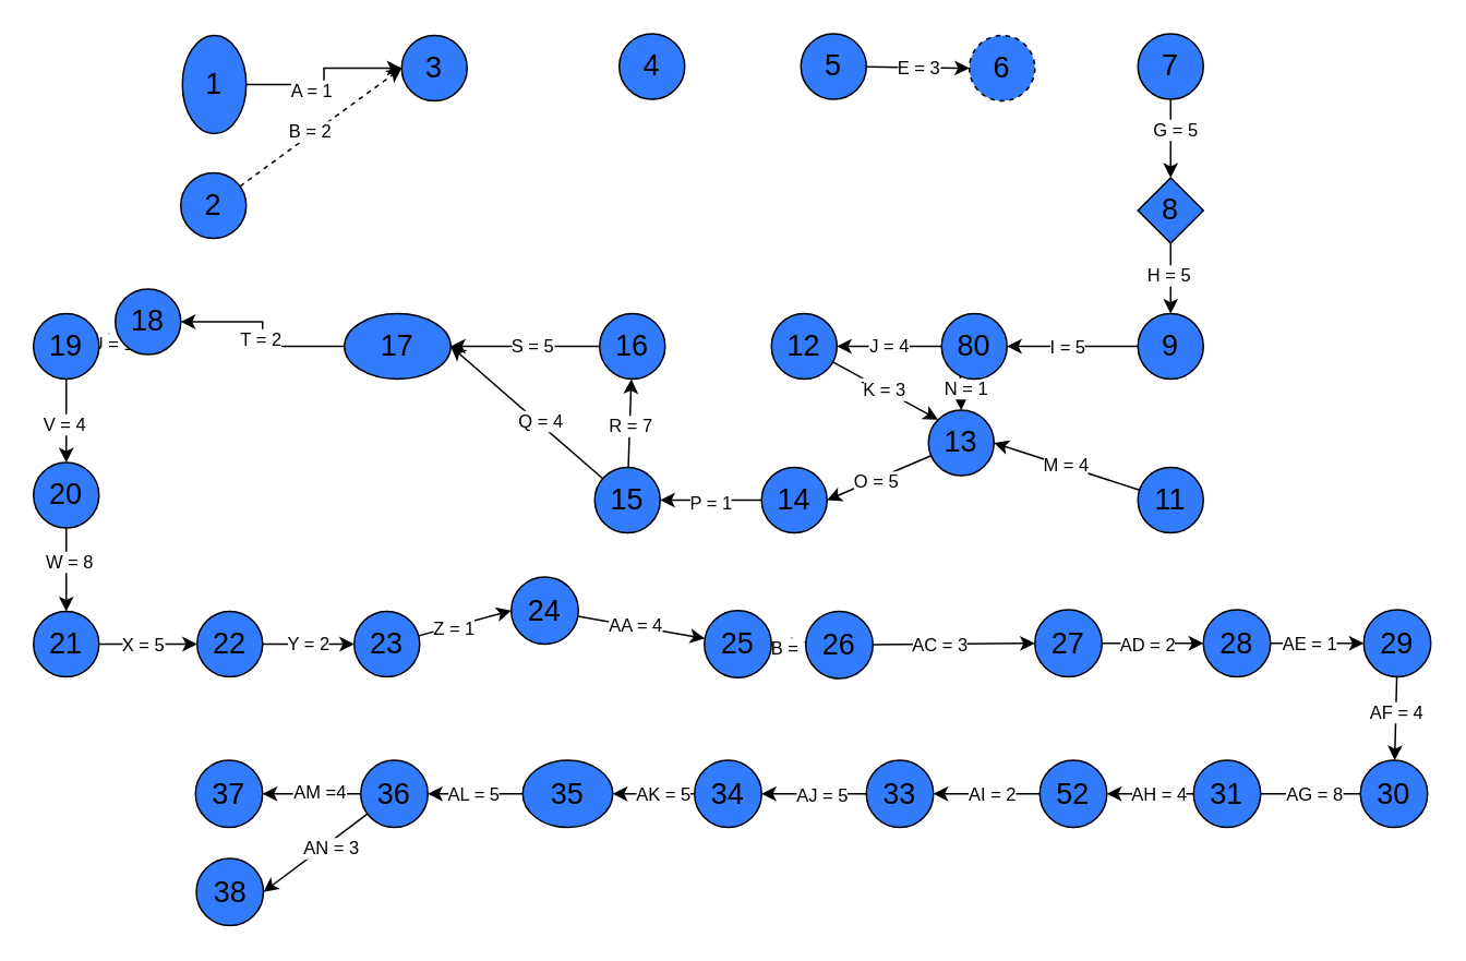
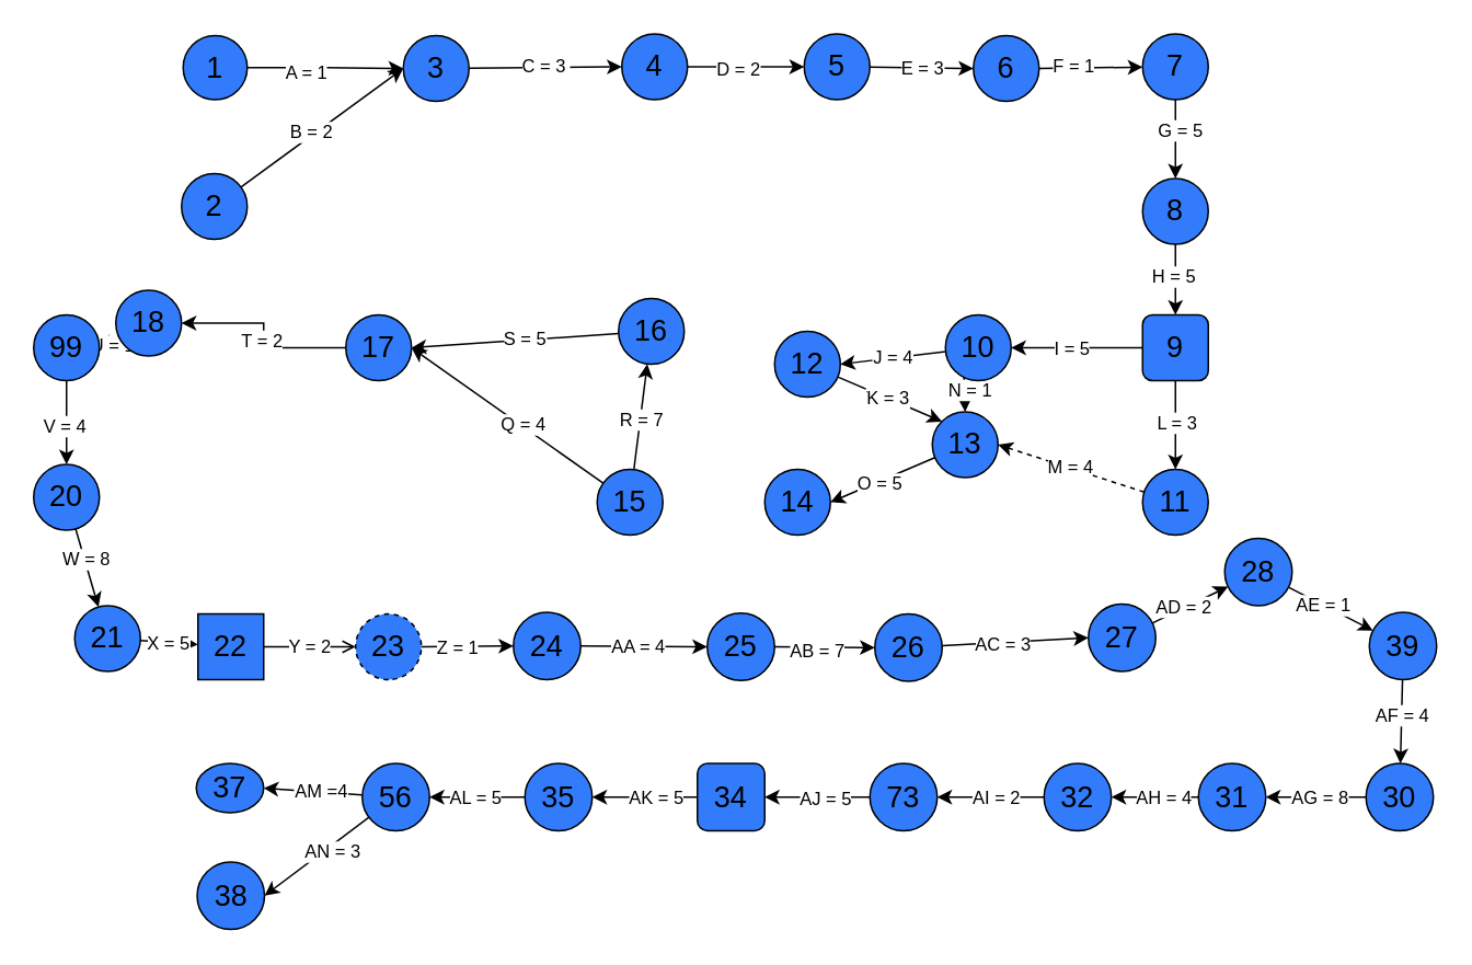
+ <mxCell id="12" style="edgeStyle=none;rounded=0;orthogonalLoop=1;jettySize=auto;html=1;entryX=0;entryY=0.5;entryDx=0;entryDy=0;" parent="1" source="5" target="11" edge="1"><mxGeometry relative="1" as="geometry" /></mxCell>
+ <mxCell id="13" value="C = 3&amp;nbsp;" style="edgeLabel;html=1;align=center;verticalAlign=middle;resizable=0;points=[];" parent="12" vertex="1" connectable="0"><mxGeometry x="-0.014" y="-4" relative="1" as="geometry"><mxPoint y="-5" as="offset" /></mxGeometry></mxCell>
+ <mxCell id="9" style="edgeStyle=none;rounded=0;orthogonalLoop=1;jettySize=auto;html=1;entryX=0;entryY=0.5;entryDx=0;entryDy=0;" parent="1" source="11" target="16" edge="1"><mxGeometry relative="1" as="geometry" /></mxCell>
+ <mxCell id="10" value="D = 2" style="edgeLabel;html=1;align=center;verticalAlign=middle;resizable=0;points=[];" parent="9" vertex="1" connectable="0"><mxGeometry x="-0.161" y="-1" relative="1" as="geometry"><mxPoint as="offset" /></mxGeometry></mxCell>
- <mxCell id="19" value="&lt;span style=&quot;font-size: 18px;&quot;&gt;6&lt;/span&gt;" style="ellipse;whiteSpace=wrap;html=1;aspect=fixed;fillColor=#327CFC;dashed=1;" parent="1" vertex="1"><mxGeometry x="592" y="21" width="40" height="40" as="geometry" /></mxCell>
+ <mxCell id="19" value="&lt;span style=&quot;font-size: 18px;&quot;&gt;6&lt;/span&gt;" style="ellipse;whiteSpace=wrap;html=1;aspect=fixed;fillColor=#327CFC;" parent="1" vertex="1"><mxGeometry x="592" y="21" width="40" height="40" as="geometry" /></mxCell>
+ <mxCell id="17" style="edgeStyle=none;rounded=0;orthogonalLoop=1;jettySize=auto;html=1;" parent="1" source="19" target="22" edge="1"><mxGeometry relative="1" as="geometry" /></mxCell>
+ <mxCell id="18" value="F = 1" style="edgeLabel;html=1;align=center;verticalAlign=middle;resizable=0;points=[];" parent="17" vertex="1" connectable="0"><mxGeometry x="-0.329" y="1" relative="1" as="geometry"><mxPoint as="offset" /></mxGeometry></mxCell>
- <mxCell id="4" value="&lt;font style=&quot;font-size: 18px;&quot;&gt;1&lt;/font&gt;" style="ellipse;whiteSpace=wrap;html=1;aspect=fixed;fillColor=#327CFC;" parent="1" vertex="1"><mxGeometry x="111" y="21" width="39" height="60" as="geometry" /></mxCell>
+ <mxCell id="4" value="&lt;font style=&quot;font-size: 18px;&quot;&gt;1&lt;/font&gt;" style="ellipse;whiteSpace=wrap;html=1;aspect=fixed;fillColor=#327CFC;" parent="1" vertex="1"><mxGeometry x="111" y="21" width="39" height="39" as="geometry" /></mxCell>
- <mxCell id="6" style="edgeStyle=none;rounded=0;orthogonalLoop=1;jettySize=auto;html=1;entryX=0;entryY=0.5;entryDx=0;entryDy=0;dashed=1;" parent="1" source="8" target="5" edge="1"><mxGeometry relative="1" as="geometry"><mxPoint x="245" y="136" as="targetPoint" /></mxGeometry></mxCell>
+ <mxCell id="6" style="edgeStyle=none;rounded=0;orthogonalLoop=1;jettySize=auto;html=1;entryX=0;entryY=0.5;entryDx=0;entryDy=0;" parent="1" source="8" target="5" edge="1"><mxGeometry relative="1" as="geometry"><mxPoint x="245" y="136" as="targetPoint" /></mxGeometry></mxCell>
- <mxCell id="25" value="&lt;span style=&quot;font-size: 18px;&quot;&gt;8&lt;/span&gt;" style="rhombus;whiteSpace=wrap;html=1;aspect=fixed;fillColor=#327CFC;" parent="1" vertex="1"><mxGeometry x="695" y="108" width="40" height="40" as="geometry" /></mxCell>
+ <mxCell id="25" value="&lt;span style=&quot;font-size: 18px;&quot;&gt;8&lt;/span&gt;" style="ellipse;whiteSpace=wrap;html=1;aspect=fixed;fillColor=#327CFC;" parent="1" vertex="1"><mxGeometry x="695" y="108" width="40" height="40" as="geometry" /></mxCell>
- <mxCell id="65" value="&lt;span style=&quot;font-size: 18px;&quot;&gt;19&lt;/span&gt;" style="ellipse;whiteSpace=wrap;html=1;aspect=fixed;fillColor=#327CFC;direction=south;" parent="1" vertex="1"><mxGeometry x="20" y="191" width="40" height="40" as="geometry" /></mxCell>
+ <mxCell id="65" value="&lt;span style=&quot;font-size: 18px;&quot;&gt;99&lt;/span&gt;" style="ellipse;whiteSpace=wrap;html=1;aspect=fixed;fillColor=#327CFC;direction=south;" parent="1" vertex="1"><mxGeometry x="20" y="191" width="40" height="40" as="geometry" /></mxCell>
- <mxCell id="56" value="&lt;span style=&quot;font-size: 18px;&quot;&gt;17&lt;/span&gt;" style="ellipse;whiteSpace=wrap;html=1;aspect=fixed;fillColor=#327CFC;direction=south;" parent="1" vertex="1"><mxGeometry x="210" y="191" width="65" height="40" as="geometry" /></mxCell>
+ <mxCell id="56" value="&lt;span style=&quot;font-size: 18px;&quot;&gt;17&lt;/span&gt;" style="ellipse;whiteSpace=wrap;html=1;aspect=fixed;fillColor=#327CFC;direction=south;" parent="1" vertex="1"><mxGeometry x="210" y="191" width="40" height="40" as="geometry" /></mxCell>
- <mxCell id="59" value="&lt;span style=&quot;font-size: 18px;&quot;&gt;16&lt;/span&gt;" style="ellipse;whiteSpace=wrap;html=1;aspect=fixed;fillColor=#327CFC;direction=south;" parent="1" vertex="1"><mxGeometry x="366" y="191" width="40" height="40" as="geometry" /></mxCell>
+ <mxCell id="59" value="&lt;span style=&quot;font-size: 18px;&quot;&gt;16&lt;/span&gt;" style="ellipse;whiteSpace=wrap;html=1;aspect=fixed;fillColor=#327CFC;direction=south;" parent="1" vertex="1"><mxGeometry x="376" y="181" width="40" height="40" as="geometry" /></mxCell>
- <mxCell id="45" value="&lt;span style=&quot;font-size: 18px;&quot;&gt;12&lt;/span&gt;" style="ellipse;whiteSpace=wrap;html=1;aspect=fixed;fillColor=#327CFC;" parent="1" vertex="1"><mxGeometry x="471" y="191" width="40" height="40" as="geometry" /></mxCell>
+ <mxCell id="45" value="&lt;span style=&quot;font-size: 18px;&quot;&gt;12&lt;/span&gt;" style="ellipse;whiteSpace=wrap;html=1;aspect=fixed;fillColor=#327CFC;" parent="1" vertex="1"><mxGeometry x="471" y="201" width="40" height="40" as="geometry" /></mxCell>
- <mxCell id="35" value="&lt;span style=&quot;font-size: 18px;&quot;&gt;80&lt;/span&gt;" style="ellipse;whiteSpace=wrap;html=1;aspect=fixed;fillColor=#327CFC;" parent="1" vertex="1"><mxGeometry x="575" y="191" width="40" height="40" as="geometry" /></mxCell>
+ <mxCell id="35" value="&lt;span style=&quot;font-size: 18px;&quot;&gt;10&lt;/span&gt;" style="ellipse;whiteSpace=wrap;html=1;aspect=fixed;fillColor=#327CFC;" parent="1" vertex="1"><mxGeometry x="575" y="191" width="40" height="40" as="geometry" /></mxCell>
- <mxCell id="30" value="&lt;span style=&quot;font-size: 18px;&quot;&gt;9&lt;/span&gt;" style="ellipse;whiteSpace=wrap;html=1;aspect=fixed;fillColor=#327CFC;" parent="1" vertex="1"><mxGeometry x="695" y="191" width="40" height="40" as="geometry" /></mxCell>
+ <mxCell id="30" value="&lt;span style=&quot;font-size: 18px;&quot;&gt;9&lt;/span&gt;" style="whiteSpace=wrap;html=1;aspect=fixed;fillColor=#327CFC;rounded=1;" parent="1" vertex="1"><mxGeometry x="695" y="191" width="40" height="40" as="geometry" /></mxCell>
+ <mxCell id="26" style="edgeStyle=none;rounded=0;orthogonalLoop=1;jettySize=auto;html=1;" parent="1" source="30" target="41" edge="1"><mxGeometry relative="1" as="geometry" /></mxCell>
+ <mxCell id="27" value="L = 3" style="edgeLabel;html=1;align=center;verticalAlign=middle;resizable=0;points=[];" parent="26" vertex="1" connectable="0"><mxGeometry x="-0.066" relative="1" as="geometry"><mxPoint as="offset" /></mxGeometry></mxCell>
- <mxCell id="39" style="edgeStyle=none;rounded=0;orthogonalLoop=1;jettySize=auto;html=1;entryX=0.5;entryY=0;entryDx=0;entryDy=0;" parent="1" source="41" target="38" edge="1"><mxGeometry relative="1" as="geometry" /></mxCell>
+ <mxCell id="39" style="edgeStyle=none;rounded=0;orthogonalLoop=1;jettySize=auto;html=1;entryX=0.5;entryY=0;entryDx=0;entryDy=0;dashed=1;" parent="1" source="41" target="38" edge="1"><mxGeometry relative="1" as="geometry" /></mxCell>
- <mxCell id="46" style="edgeStyle=none;rounded=0;orthogonalLoop=1;jettySize=auto;html=1;entryX=0.5;entryY=0;entryDx=0;entryDy=0;" parent="1" source="48" target="53" edge="1"><mxGeometry relative="1" as="geometry" /></mxCell>
- <mxCell id="47" value="P = 1" style="edgeLabel;html=1;align=center;verticalAlign=middle;resizable=0;points=[];" parent="46" vertex="1" connectable="0"><mxGeometry x="0.021" y="1" relative="1" as="geometry"><mxPoint as="offset" /></mxGeometry></mxCell>
- <mxCell id="80" value="&lt;span style=&quot;font-size: 18px;&quot;&gt;24&lt;/span&gt;" style="ellipse;whiteSpace=wrap;html=1;aspect=fixed;fillColor=#327CFC;direction=south;" parent="1" vertex="1"><mxGeometry x="312" y="352" width="41" height="41" as="geometry" /></mxCell>
+ <mxCell id="80" value="&lt;span style=&quot;font-size: 18px;&quot;&gt;24&lt;/span&gt;" style="ellipse;whiteSpace=wrap;html=1;aspect=fixed;fillColor=#327CFC;direction=south;" parent="1" vertex="1"><mxGeometry x="312" y="372" width="41" height="41" as="geometry" /></mxCell>
- <mxCell id="71" value="&lt;span style=&quot;font-size: 18px;&quot;&gt;21&lt;/span&gt;" style="ellipse;whiteSpace=wrap;html=1;aspect=fixed;fillColor=#327CFC;direction=south;" parent="1" vertex="1"><mxGeometry x="20" y="373" width="40" height="40" as="geometry" /></mxCell>
+ <mxCell id="71" value="&lt;span style=&quot;font-size: 18px;&quot;&gt;21&lt;/span&gt;" style="ellipse;whiteSpace=wrap;html=1;aspect=fixed;fillColor=#327CFC;direction=south;" parent="1" vertex="1"><mxGeometry x="45" y="368" width="40" height="40" as="geometry" /></mxCell>
- <mxCell id="74" value="&lt;span style=&quot;font-size: 18px;&quot;&gt;22&lt;/span&gt;" style="ellipse;whiteSpace=wrap;html=1;aspect=fixed;fillColor=#327CFC;direction=south;" parent="1" vertex="1"><mxGeometry x="120" y="373" width="40" height="40" as="geometry" /></mxCell>
+ <mxCell id="74" value="&lt;span style=&quot;font-size: 18px;&quot;&gt;22&lt;/span&gt;" style="whiteSpace=wrap;html=1;aspect=fixed;fillColor=#327CFC;direction=south;rounded=0;" parent="1" vertex="1"><mxGeometry x="120" y="373" width="40" height="40" as="geometry" /></mxCell>
- <mxCell id="72" style="edgeStyle=none;rounded=0;orthogonalLoop=1;jettySize=auto;html=1;" parent="1" source="74" target="77" edge="1"><mxGeometry relative="1" as="geometry" /></mxCell>
+ <mxCell id="72" style="edgeStyle=none;rounded=0;orthogonalLoop=1;jettySize=auto;html=1;endArrow=open;" parent="1" source="74" target="77" edge="1"><mxGeometry relative="1" as="geometry" /></mxCell>
- <mxCell id="77" value="&lt;span style=&quot;font-size: 18px;&quot;&gt;23&lt;/span&gt;" style="ellipse;whiteSpace=wrap;html=1;aspect=fixed;fillColor=#327CFC;direction=south;" parent="1" vertex="1"><mxGeometry x="216" y="373" width="40" height="40" as="geometry" /></mxCell>
+ <mxCell id="77" value="&lt;span style=&quot;font-size: 18px;&quot;&gt;23&lt;/span&gt;" style="ellipse;whiteSpace=wrap;html=1;aspect=fixed;fillColor=#327CFC;direction=south;dashed=1;" parent="1" vertex="1"><mxGeometry x="216" y="373" width="40" height="40" as="geometry" /></mxCell>
- <mxCell id="89" value="&lt;span style=&quot;font-size: 18px;&quot;&gt;27&lt;/span&gt;" style="ellipse;whiteSpace=wrap;html=1;aspect=fixed;fillColor=#327CFC;direction=south;" parent="1" vertex="1"><mxGeometry x="632" y="372" width="41" height="41" as="geometry" /></mxCell>
+ <mxCell id="89" value="&lt;span style=&quot;font-size: 18px;&quot;&gt;27&lt;/span&gt;" style="ellipse;whiteSpace=wrap;html=1;aspect=fixed;fillColor=#327CFC;direction=south;" parent="1" vertex="1"><mxGeometry x="662" y="367" width="41" height="41" as="geometry" /></mxCell>
- <mxCell id="92" value="&lt;span style=&quot;font-size: 18px;&quot;&gt;28&lt;/span&gt;" style="ellipse;whiteSpace=wrap;html=1;aspect=fixed;fillColor=#327CFC;direction=south;" parent="1" vertex="1"><mxGeometry x="735" y="372" width="41" height="41" as="geometry" /></mxCell>
+ <mxCell id="92" value="&lt;span style=&quot;font-size: 18px;&quot;&gt;28&lt;/span&gt;" style="ellipse;whiteSpace=wrap;html=1;aspect=fixed;fillColor=#327CFC;direction=south;" parent="1" vertex="1"><mxGeometry x="745" y="327" width="41" height="41" as="geometry" /></mxCell>
- <mxCell id="95" value="&lt;span style=&quot;font-size: 18px;&quot;&gt;29&lt;/span&gt;" style="ellipse;whiteSpace=wrap;html=1;aspect=fixed;fillColor=#327CFC;direction=south;" parent="1" vertex="1"><mxGeometry x="833" y="372" width="41" height="41" as="geometry" /></mxCell>
+ <mxCell id="95" value="&lt;span style=&quot;font-size: 18px;&quot;&gt;39&lt;/span&gt;" style="ellipse;whiteSpace=wrap;html=1;aspect=fixed;fillColor=#327CFC;direction=south;" parent="1" vertex="1"><mxGeometry x="833" y="372" width="41" height="41" as="geometry" /></mxCell>
- <mxCell id="86" value="&lt;span style=&quot;font-size: 18px;&quot;&gt;26&lt;/span&gt;" style="ellipse;whiteSpace=wrap;html=1;aspect=fixed;fillColor=#327CFC;direction=south;" parent="1" vertex="1"><mxGeometry x="492" y="373" width="41" height="41" as="geometry" /></mxCell>
+ <mxCell id="86" value="&lt;span style=&quot;font-size: 18px;&quot;&gt;26&lt;/span&gt;" style="ellipse;whiteSpace=wrap;html=1;aspect=fixed;fillColor=#327CFC;direction=south;" parent="1" vertex="1"><mxGeometry x="532" y="373" width="41" height="41" as="geometry" /></mxCell>
- <mxCell id="115" value="&lt;span style=&quot;font-size: 18px;&quot;&gt;37&lt;/span&gt;" style="ellipse;whiteSpace=wrap;html=1;aspect=fixed;fillColor=#327CFC;direction=south;" parent="1" vertex="1"><mxGeometry x="119" y="464" width="41" height="41" as="geometry" /></mxCell>
+ <mxCell id="115" value="&lt;span style=&quot;font-size: 18px;&quot;&gt;37&lt;/span&gt;" style="ellipse;whiteSpace=wrap;html=1;aspect=fixed;fillColor=#327CFC;direction=south;" parent="1" vertex="1"><mxGeometry x="119" y="464" width="41" height="30" as="geometry" /></mxCell>
- <mxCell id="120" value="&lt;span style=&quot;font-size: 18px;&quot;&gt;36&lt;/span&gt;" style="ellipse;whiteSpace=wrap;html=1;aspect=fixed;fillColor=#327CFC;direction=south;" parent="1" vertex="1"><mxGeometry x="220" y="464" width="41" height="41" as="geometry" /></mxCell>
+ <mxCell id="120" value="&lt;span style=&quot;font-size: 18px;&quot;&gt;56&lt;/span&gt;" style="ellipse;whiteSpace=wrap;html=1;aspect=fixed;fillColor=#327CFC;direction=south;" parent="1" vertex="1"><mxGeometry x="220" y="464" width="41" height="41" as="geometry" /></mxCell>
- <mxCell id="114" value="&lt;span style=&quot;font-size: 18px;&quot;&gt;35&lt;/span&gt;" style="ellipse;whiteSpace=wrap;html=1;aspect=fixed;fillColor=#327CFC;direction=south;" parent="1" vertex="1"><mxGeometry x="319" y="464" width="55" height="41" as="geometry" /></mxCell>
+ <mxCell id="114" value="&lt;span style=&quot;font-size: 18px;&quot;&gt;35&lt;/span&gt;" style="ellipse;whiteSpace=wrap;html=1;aspect=fixed;fillColor=#327CFC;direction=south;" parent="1" vertex="1"><mxGeometry x="319" y="464" width="41" height="41" as="geometry" /></mxCell>
- <mxCell id="110" value="&lt;span style=&quot;font-size: 18px;&quot;&gt;34&lt;/span&gt;" style="ellipse;whiteSpace=wrap;html=1;aspect=fixed;fillColor=#327CFC;direction=south;" parent="1" vertex="1"><mxGeometry x="424" y="464" width="41" height="41" as="geometry" /></mxCell>
+ <mxCell id="110" value="&lt;span style=&quot;font-size: 18px;&quot;&gt;34&lt;/span&gt;" style="whiteSpace=wrap;html=1;aspect=fixed;fillColor=#327CFC;direction=south;rounded=1;" parent="1" vertex="1"><mxGeometry x="424" y="464" width="41" height="41" as="geometry" /></mxCell>
- <mxCell id="107" value="&lt;span style=&quot;font-size: 18px;&quot;&gt;33&lt;/span&gt;" style="ellipse;whiteSpace=wrap;html=1;aspect=fixed;fillColor=#327CFC;direction=south;" parent="1" vertex="1"><mxGeometry x="529" y="464" width="41" height="41" as="geometry" /></mxCell>
+ <mxCell id="107" value="&lt;span style=&quot;font-size: 18px;&quot;&gt;73&lt;/span&gt;" style="ellipse;whiteSpace=wrap;html=1;aspect=fixed;fillColor=#327CFC;direction=south;" parent="1" vertex="1"><mxGeometry x="529" y="464" width="41" height="41" as="geometry" /></mxCell>
- <mxCell id="104" value="&lt;span style=&quot;font-size: 18px;&quot;&gt;52&lt;/span&gt;" style="ellipse;whiteSpace=wrap;html=1;aspect=fixed;fillColor=#327CFC;direction=south;" parent="1" vertex="1"><mxGeometry x="635" y="464" width="41" height="41" as="geometry" /></mxCell>
+ <mxCell id="104" value="&lt;span style=&quot;font-size: 18px;&quot;&gt;32&lt;/span&gt;" style="ellipse;whiteSpace=wrap;html=1;aspect=fixed;fillColor=#327CFC;direction=south;" parent="1" vertex="1"><mxGeometry x="635" y="464" width="41" height="41" as="geometry" /></mxCell>
- <mxCell id="96" style="edgeStyle=none;rounded=0;orthogonalLoop=1;jettySize=auto;html=1;entryX=0.5;entryY=0;entryDx=0;entryDy=0;endArrow=none;" parent="1" source="98" target="101" edge="1"><mxGeometry relative="1" as="geometry" /></mxCell>
+ <mxCell id="96" style="edgeStyle=none;rounded=0;orthogonalLoop=1;jettySize=auto;html=1;entryX=0.5;entryY=0;entryDx=0;entryDy=0;" parent="1" source="98" target="101" edge="1"><mxGeometry relative="1" as="geometry" /></mxCell>
